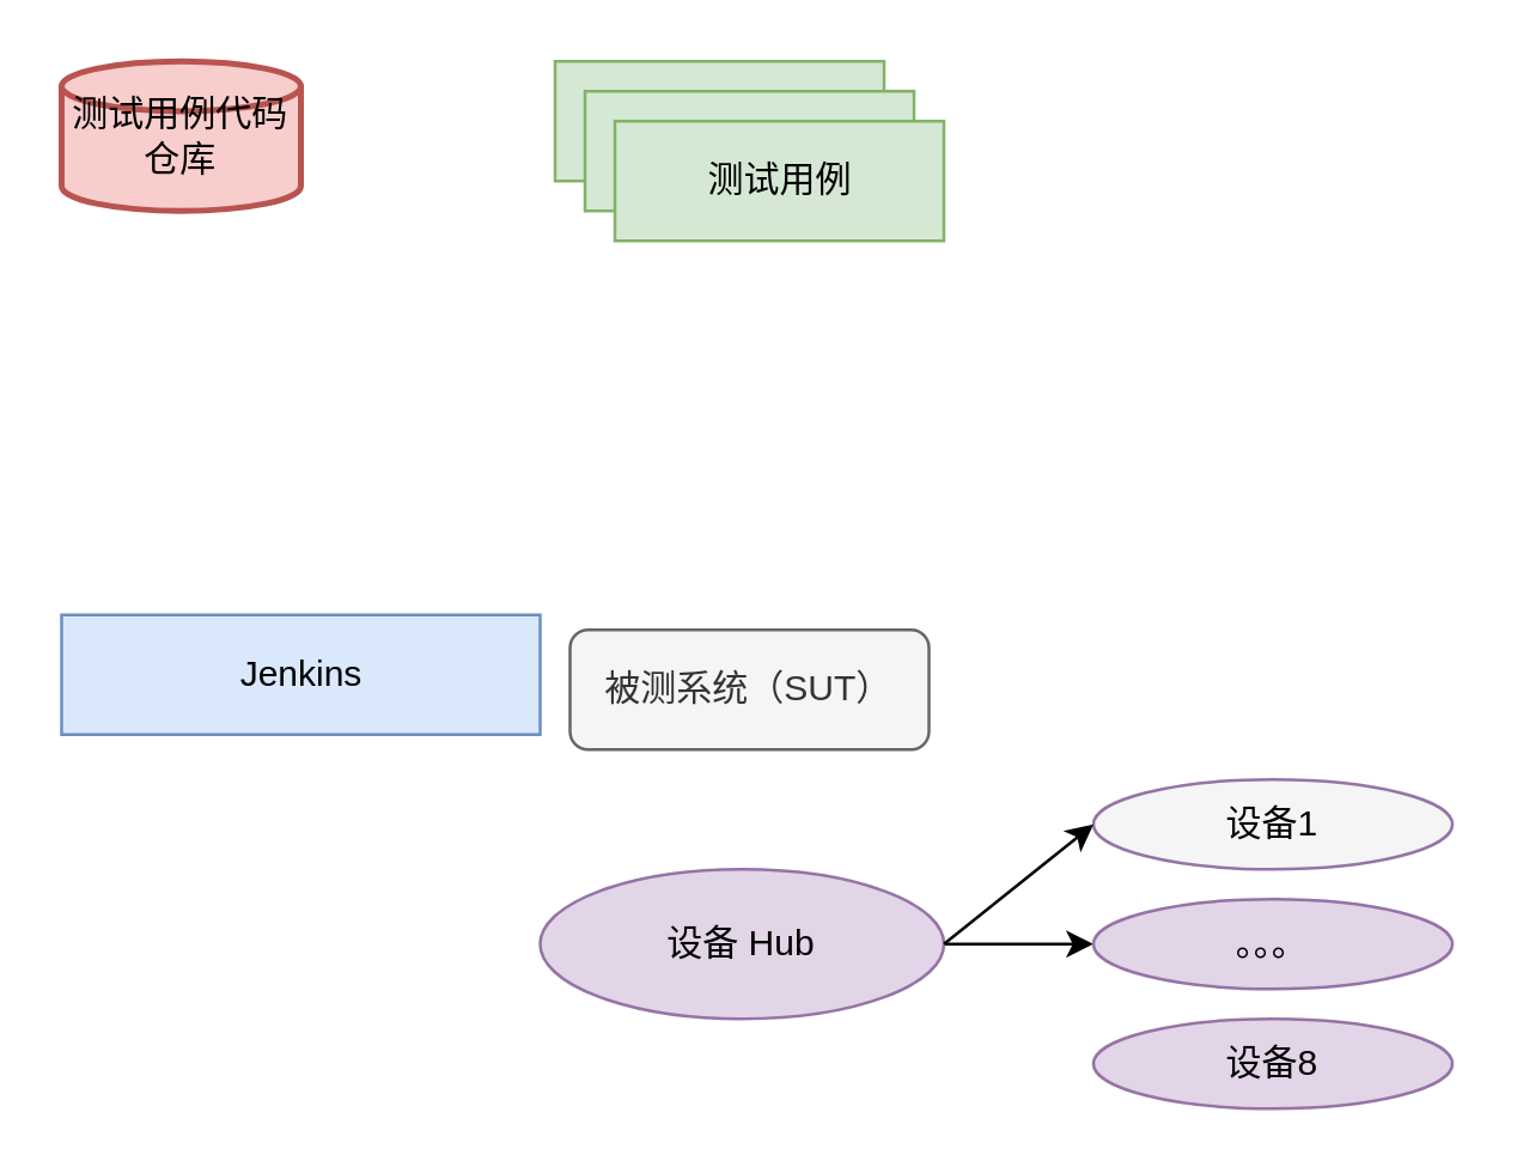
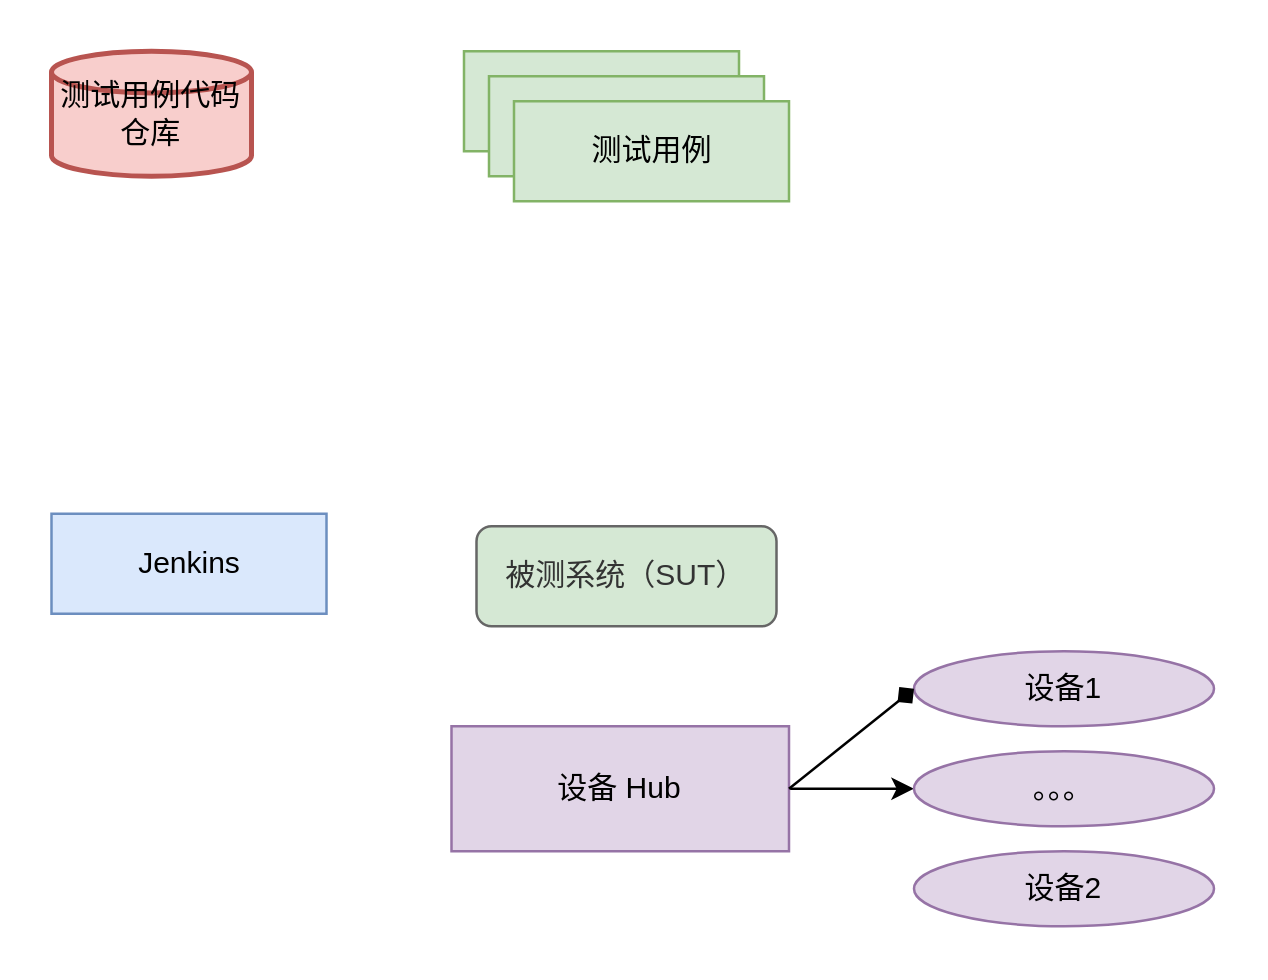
- <mxCell id="6" value="Jenkins" style="verticalLabelPosition=middle;verticalAlign=middle;html=1;shape=mxgraph.basic.rect;fillColor2=none;strokeWidth=1;size=20;indent=5;fillColor=#dae8fc;strokeColor=#6c8ebf;labelPosition=center;align=center;" vertex="1" parent="1"><mxGeometry x="20" y="205" width="160" height="40" as="geometry" /></mxCell>
+ <mxCell id="6" value="Jenkins" style="verticalLabelPosition=middle;verticalAlign=middle;html=1;shape=mxgraph.basic.rect;fillColor2=none;strokeWidth=1;size=20;indent=5;fillColor=#dae8fc;strokeColor=#6c8ebf;labelPosition=center;align=center;" vertex="1" parent="1"><mxGeometry x="20" y="205" width="110" height="40" as="geometry" /></mxCell>
- <mxCell id="7" value="被测系统（SUT）" style="rounded=1;whiteSpace=wrap;html=1;fillColor=#f5f5f5;fontColor=#333333;strokeColor=#666666;" vertex="1" parent="1"><mxGeometry x="190" y="210" width="120" height="40" as="geometry" /></mxCell>
+ <mxCell id="7" value="被测系统（SUT）" style="rounded=1;whiteSpace=wrap;html=1;fillColor=#d5e8d4;fontColor=#333333;strokeColor=#666666;" vertex="1" parent="1"><mxGeometry x="190" y="210" width="120" height="40" as="geometry" /></mxCell>
- <mxCell id="11" value="设备1" style="ellipse;whiteSpace=wrap;html=1;fillColor=#f5f5f5;strokeColor=#9673a6;" vertex="1" parent="1"><mxGeometry x="365" y="260" width="120" height="30" as="geometry" /></mxCell>
+ <mxCell id="11" value="设备1" style="ellipse;whiteSpace=wrap;html=1;fillColor=#e1d5e7;strokeColor=#9673a6;" vertex="1" parent="1"><mxGeometry x="365" y="260" width="120" height="30" as="geometry" /></mxCell>
- <mxCell id="13" value="" style="endArrow=classic;html=1;rounded=0;exitX=1;exitY=0.5;exitDx=0;exitDy=0;entryX=0;entryY=0.5;entryDx=0;entryDy=0;" edge="1" parent="1" source="9" target="11"><mxGeometry width="50" height="50" relative="1" as="geometry"><mxPoint x="245" y="250" as="sourcePoint" /><mxPoint x="295" y="200" as="targetPoint" /></mxGeometry></mxCell>
+ <mxCell id="13" value="" style="endArrow=diamond;html=1;rounded=0;exitX=1;exitY=0.5;exitDx=0;exitDy=0;entryX=0;entryY=0.5;entryDx=0;entryDy=0;" edge="1" parent="1" source="9" target="11"><mxGeometry width="50" height="50" relative="1" as="geometry"><mxPoint x="245" y="250" as="sourcePoint" /><mxPoint x="295" y="200" as="targetPoint" /></mxGeometry></mxCell>
- <mxCell id="9" value="设备 Hub" style="ellipse;whiteSpace=wrap;html=1;fillColor=#e1d5e7;strokeColor=#9673a6;" vertex="1" parent="1"><mxGeometry x="180" y="290" width="135" height="50" as="geometry" /></mxCell>
+ <mxCell id="9" value="设备 Hub" style="whiteSpace=wrap;html=1;fillColor=#e1d5e7;strokeColor=#9673a6;rounded=0;" vertex="1" parent="1"><mxGeometry x="180" y="290" width="135" height="50" as="geometry" /></mxCell>
- <mxCell id="12" value="设备8" style="ellipse;whiteSpace=wrap;html=1;fillColor=#e1d5e7;strokeColor=#9673a6;" vertex="1" parent="1"><mxGeometry x="365" y="340" width="120" height="30" as="geometry" /></mxCell>
+ <mxCell id="12" value="设备2" style="ellipse;whiteSpace=wrap;html=1;fillColor=#e1d5e7;strokeColor=#9673a6;" vertex="1" parent="1"><mxGeometry x="365" y="340" width="120" height="30" as="geometry" /></mxCell>
